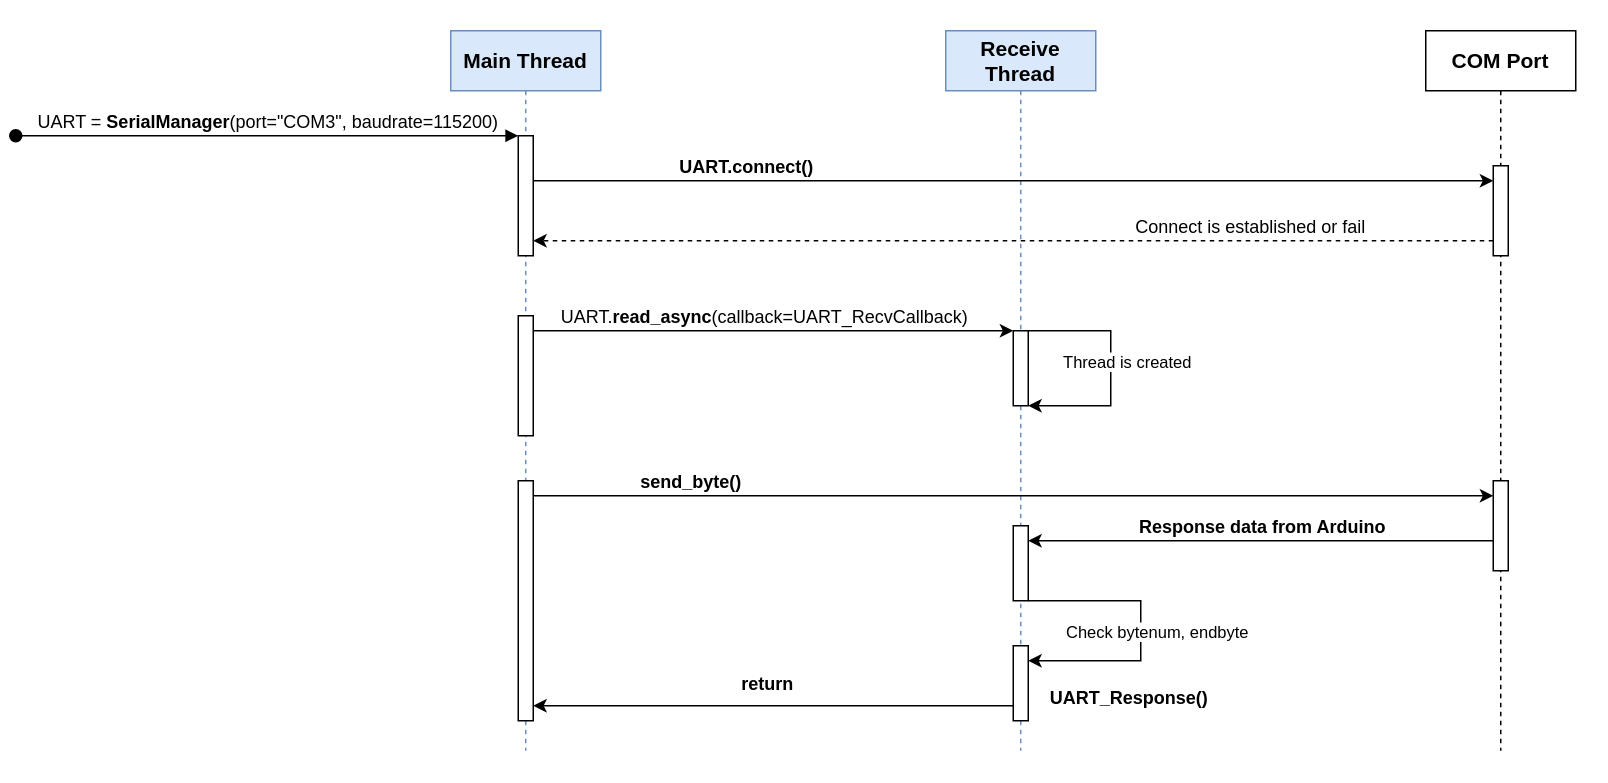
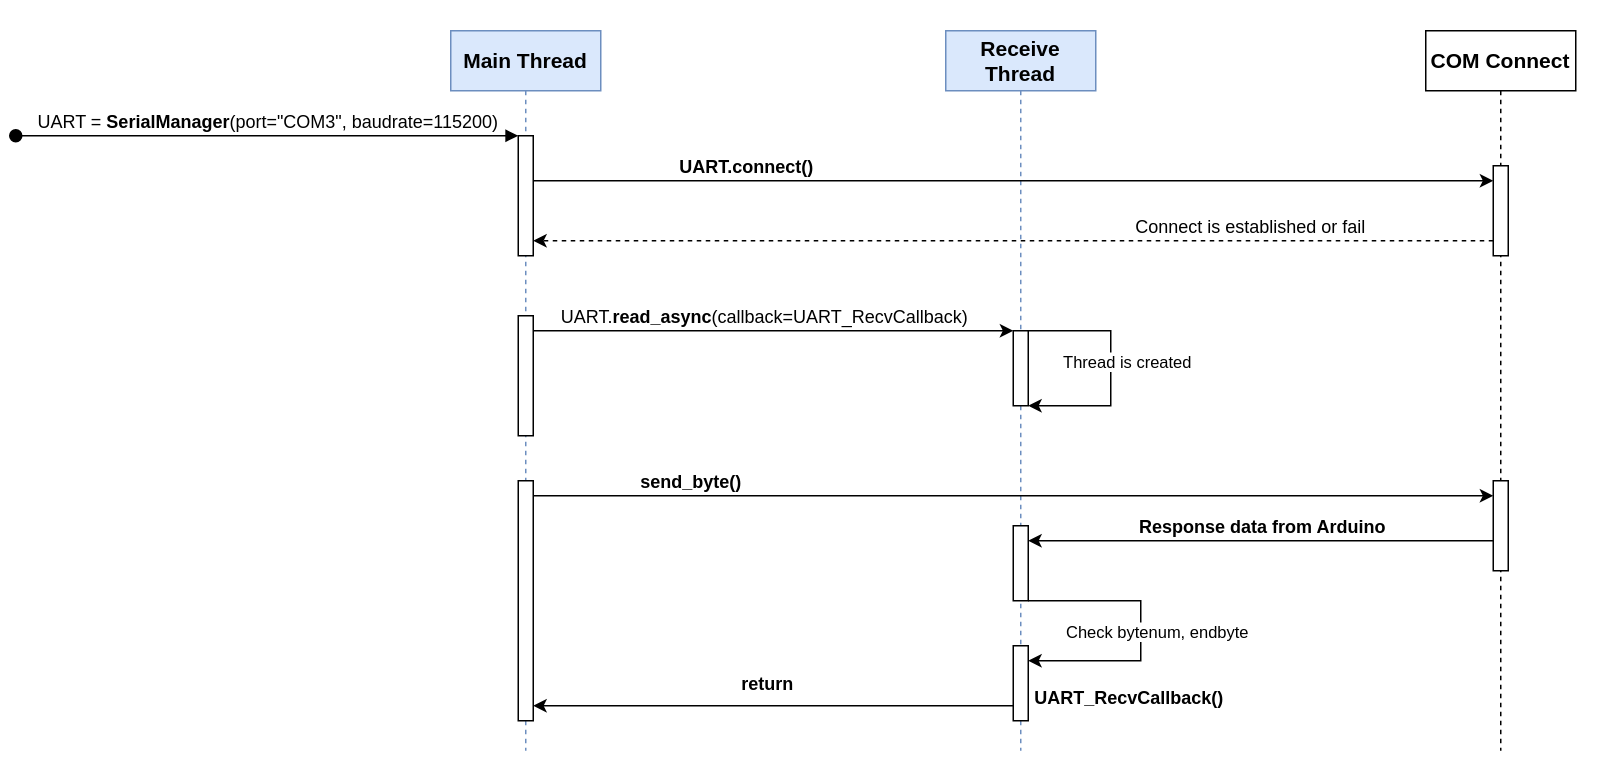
- <mxCell id="15" value="&lt;font style=&quot;font-size: 14px;&quot;&gt;COM Port&lt;/font&gt;" style="shape=umlLifeline;perimeter=lifelinePerimeter;whiteSpace=wrap;html=1;container=0;dropTarget=0;collapsible=0;recursiveResize=0;outlineConnect=0;portConstraint=eastwest;newEdgeStyle={&quot;edgeStyle&quot;:&quot;elbowEdgeStyle&quot;,&quot;elbow&quot;:&quot;vertical&quot;,&quot;curved&quot;:0,&quot;rounded&quot;:0};fontStyle=1" vertex="1" parent="1"><mxGeometry x="670" y="20" width="100" height="480" as="geometry" /></mxCell>
+ <mxCell id="15" value="&lt;font style=&quot;font-size: 14px;&quot;&gt;COM Connect&lt;/font&gt;" style="shape=umlLifeline;perimeter=lifelinePerimeter;whiteSpace=wrap;html=1;container=0;dropTarget=0;collapsible=0;recursiveResize=0;outlineConnect=0;portConstraint=eastwest;newEdgeStyle={&quot;edgeStyle&quot;:&quot;elbowEdgeStyle&quot;,&quot;elbow&quot;:&quot;vertical&quot;,&quot;curved&quot;:0,&quot;rounded&quot;:0};fontStyle=1" vertex="1" parent="1"><mxGeometry x="670" y="20" width="100" height="480" as="geometry" /></mxCell>
- <mxCell id="28" value="&lt;span style=&quot;text-wrap-mode: nowrap; background-color: rgb(255, 255, 255);&quot;&gt;&lt;b&gt;UART_Response()&lt;/b&gt;&lt;/span&gt;" style="text;html=1;align=center;verticalAlign=middle;whiteSpace=wrap;rounded=0;" vertex="1" parent="1"><mxGeometry x="405" y="450" width="135" height="30" as="geometry" /></mxCell>
+ <mxCell id="28" value="&lt;span style=&quot;text-wrap-mode: nowrap; background-color: rgb(255, 255, 255);&quot;&gt;&lt;b&gt;UART_RecvCallback()&lt;/b&gt;&lt;/span&gt;" style="text;html=1;align=center;verticalAlign=middle;whiteSpace=wrap;rounded=0;" vertex="1" parent="1"><mxGeometry x="405" y="450" width="135" height="30" as="geometry" /></mxCell>
